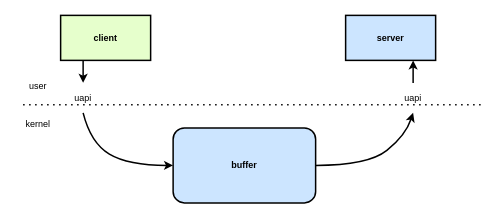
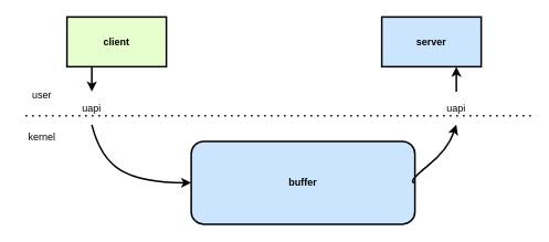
- <mxCell id="2" value="buffer" style="rounded=1;whiteSpace=wrap;html=1;strokeWidth=2;fontStyle=1;fillColor=#CCE5FF;" parent="1" vertex="1"><mxGeometry x="230" y="170" width="190" height="100" as="geometry" /></mxCell>
+ <mxCell id="2" value="buffer" style="rounded=1;whiteSpace=wrap;html=1;strokeWidth=2;fontStyle=1;fillColor=#CCE5FF;" parent="1" vertex="1"><mxGeometry x="230" y="170" width="270" height="100" as="geometry" /></mxCell>
